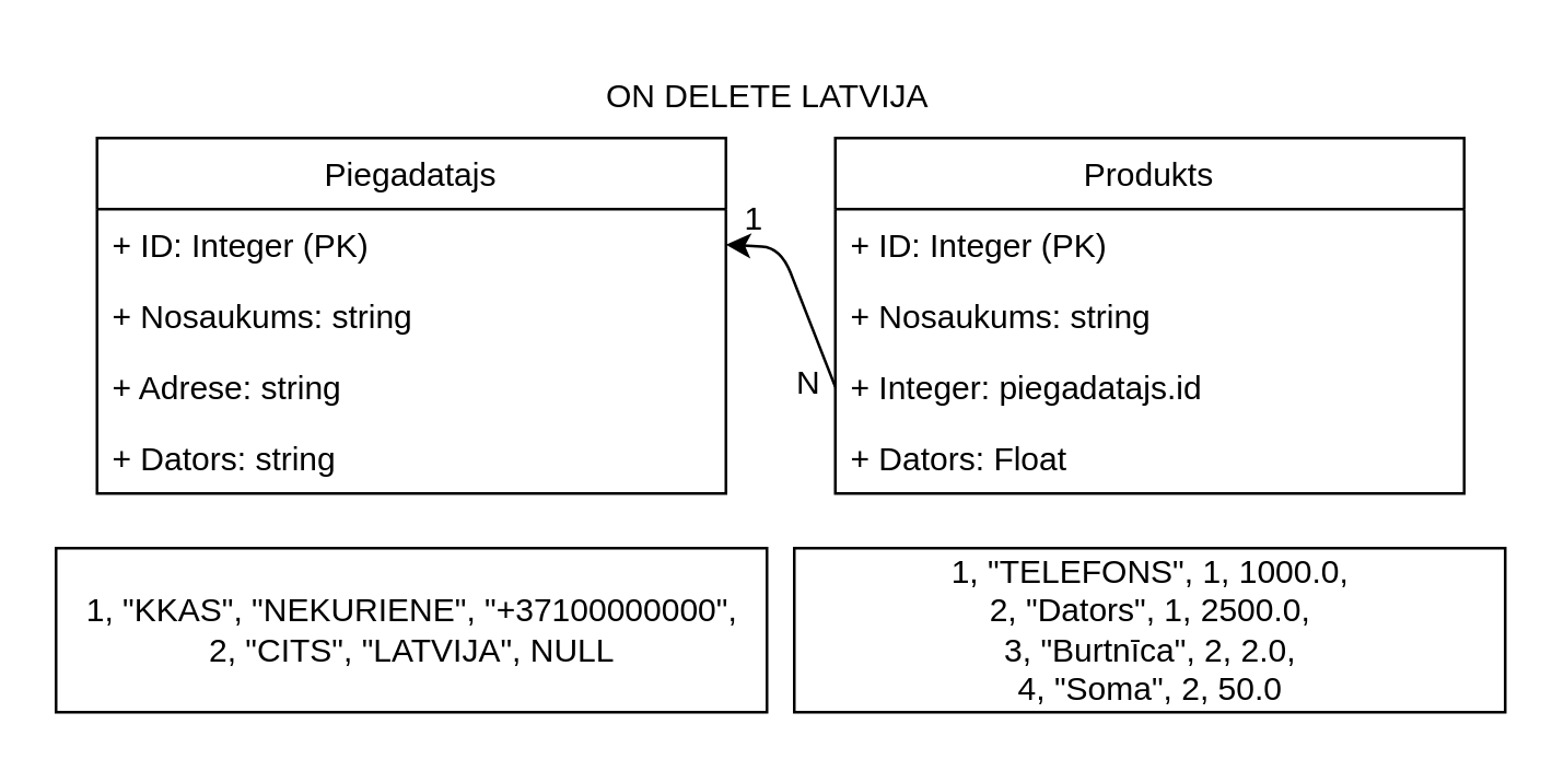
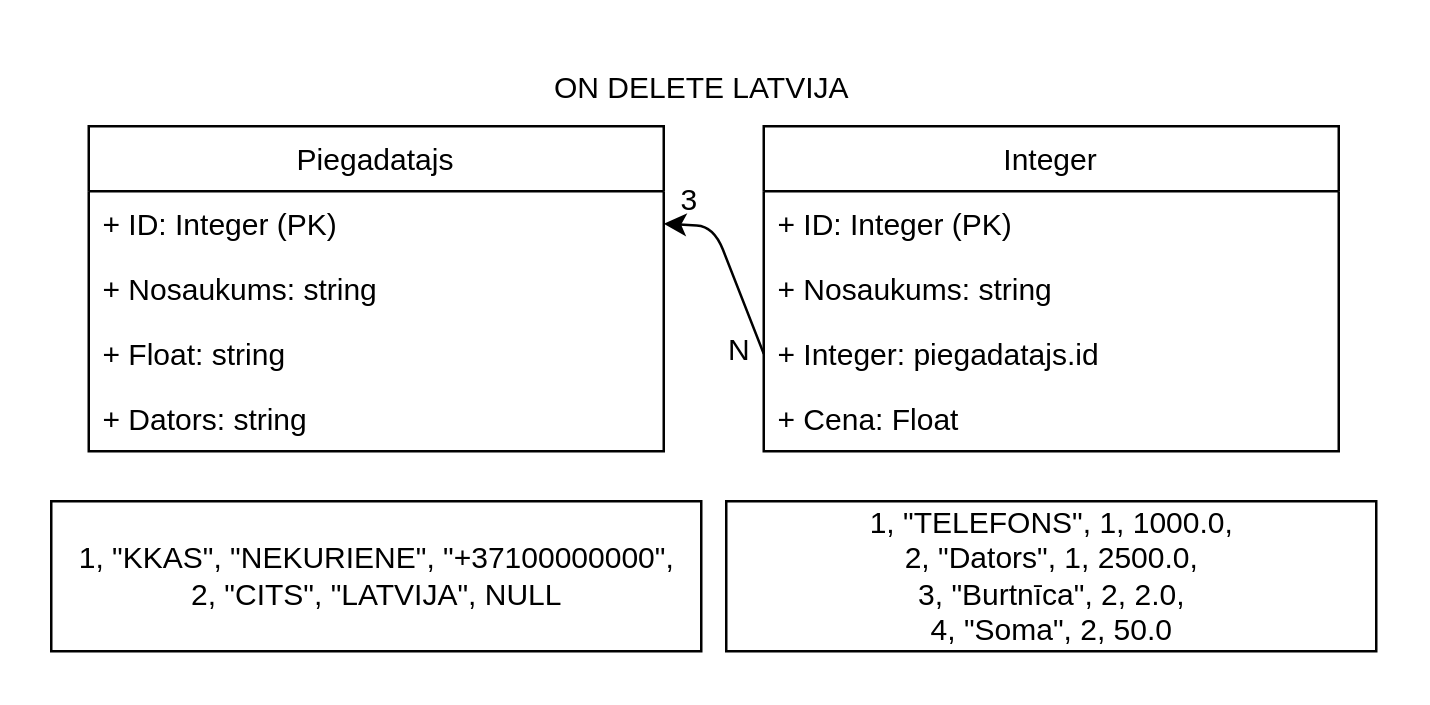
- <mxCell id="8" value="Produkts" style="swimlane;fontStyle=0;childLayout=stackLayout;horizontal=1;startSize=26;fillColor=none;horizontalStack=0;resizeParent=1;resizeParentMax=0;resizeLast=0;collapsible=1;marginBottom=0;" vertex="1" parent="1"><mxGeometry x="305" y="50" width="230" height="130" as="geometry" /></mxCell>
+ <mxCell id="8" value="Integer" style="swimlane;fontStyle=0;childLayout=stackLayout;horizontal=1;startSize=26;fillColor=none;horizontalStack=0;resizeParent=1;resizeParentMax=0;resizeLast=0;collapsible=1;marginBottom=0;" vertex="1" parent="1"><mxGeometry x="305" y="50" width="230" height="130" as="geometry" /></mxCell>
- <mxCell id="14" value="1" style="text;html=1;align=center;verticalAlign=middle;resizable=0;points=[];autosize=1;strokeColor=none;fillColor=none;" vertex="1" parent="1"><mxGeometry x="260" y="65" width="30" height="30" as="geometry" /></mxCell>
+ <mxCell id="14" value="3" style="text;html=1;align=center;verticalAlign=middle;resizable=0;points=[];autosize=1;strokeColor=none;fillColor=none;" vertex="1" parent="1"><mxGeometry x="260" y="65" width="30" height="30" as="geometry" /></mxCell>
- <mxCell id="5" value="+ Adrese: string" style="text;strokeColor=none;fillColor=none;align=left;verticalAlign=top;spacingLeft=4;spacingRight=4;overflow=hidden;rotatable=0;points=[[0,0.5],[1,0.5]];portConstraint=eastwest;" vertex="1" parent="2"><mxGeometry y="78" width="230" height="26" as="geometry" /></mxCell>
+ <mxCell id="5" value="+ Float: string" style="text;strokeColor=none;fillColor=none;align=left;verticalAlign=top;spacingLeft=4;spacingRight=4;overflow=hidden;rotatable=0;points=[[0,0.5],[1,0.5]];portConstraint=eastwest;" vertex="1" parent="2"><mxGeometry y="78" width="230" height="26" as="geometry" /></mxCell>
- <mxCell id="12" value="+ Dators: Float" style="text;strokeColor=none;fillColor=none;align=left;verticalAlign=top;spacingLeft=4;spacingRight=4;overflow=hidden;rotatable=0;points=[[0,0.5],[1,0.5]];portConstraint=eastwest;" vertex="1" parent="8"><mxGeometry y="104" width="230" height="26" as="geometry" /></mxCell>
+ <mxCell id="12" value="+ Cena: Float" style="text;strokeColor=none;fillColor=none;align=left;verticalAlign=top;spacingLeft=4;spacingRight=4;overflow=hidden;rotatable=0;points=[[0,0.5],[1,0.5]];portConstraint=eastwest;" vertex="1" parent="8"><mxGeometry y="104" width="230" height="26" as="geometry" /></mxCell>
